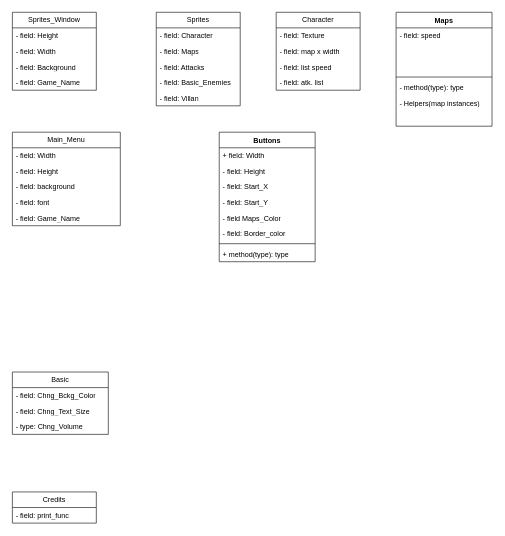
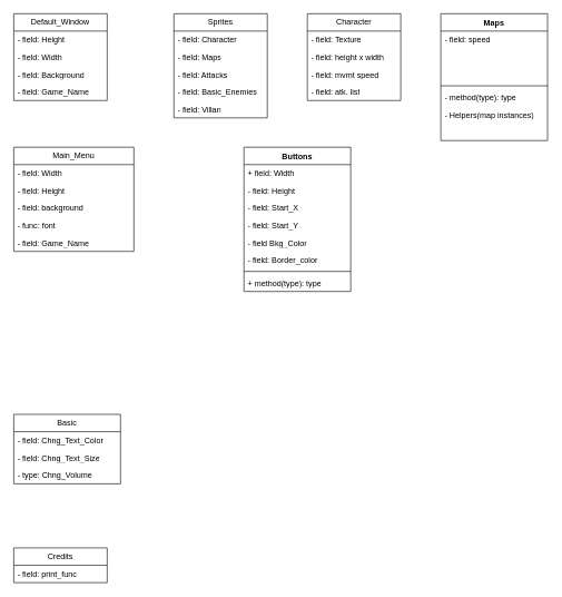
- <mxCell id="2" value="Sprites_Window" style="swimlane;fontStyle=0;childLayout=stackLayout;horizontal=1;startSize=26;fillColor=none;horizontalStack=0;resizeParent=1;resizeParentMax=0;resizeLast=0;collapsible=1;marginBottom=0;whiteSpace=wrap;html=1;" vertex="1" parent="1"><mxGeometry width="140" height="130" as="geometry" x="20" y="20" /></mxCell>
+ <mxCell id="2" value="Default_Window" style="swimlane;fontStyle=0;childLayout=stackLayout;horizontal=1;startSize=26;fillColor=none;horizontalStack=0;resizeParent=1;resizeParentMax=0;resizeLast=0;collapsible=1;marginBottom=0;whiteSpace=wrap;html=1;" vertex="1" parent="1"><mxGeometry width="140" height="130" as="geometry" x="20" y="20" /></mxCell>
- <mxCell id="15" value="- field: map x width" style="text;strokeColor=none;fillColor=none;align=left;verticalAlign=top;spacingLeft=4;spacingRight=4;overflow=hidden;rotatable=0;points=[[0,0.5],[1,0.5]];portConstraint=eastwest;whiteSpace=wrap;html=1;" vertex="1" parent="13"><mxGeometry y="52" width="140" height="26" as="geometry" /></mxCell>
+ <mxCell id="15" value="- field: height x width" style="text;strokeColor=none;fillColor=none;align=left;verticalAlign=top;spacingLeft=4;spacingRight=4;overflow=hidden;rotatable=0;points=[[0,0.5],[1,0.5]];portConstraint=eastwest;whiteSpace=wrap;html=1;" vertex="1" parent="13"><mxGeometry y="52" width="140" height="26" as="geometry" /></mxCell>
- <mxCell id="16" value="- field: list speed" style="text;strokeColor=none;fillColor=none;align=left;verticalAlign=top;spacingLeft=4;spacingRight=4;overflow=hidden;rotatable=0;points=[[0,0.5],[1,0.5]];portConstraint=eastwest;whiteSpace=wrap;html=1;" vertex="1" parent="13"><mxGeometry y="78" width="140" height="26" as="geometry" /></mxCell>
+ <mxCell id="16" value="- field: mvmt speed" style="text;strokeColor=none;fillColor=none;align=left;verticalAlign=top;spacingLeft=4;spacingRight=4;overflow=hidden;rotatable=0;points=[[0,0.5],[1,0.5]];portConstraint=eastwest;whiteSpace=wrap;html=1;" vertex="1" parent="13"><mxGeometry y="78" width="140" height="26" as="geometry" /></mxCell>
- <mxCell id="22" value="- field: font" style="text;strokeColor=none;fillColor=none;align=left;verticalAlign=top;spacingLeft=4;spacingRight=4;overflow=hidden;rotatable=0;points=[[0,0.5],[1,0.5]];portConstraint=eastwest;whiteSpace=wrap;html=1;" vertex="1" parent="18"><mxGeometry y="104" width="180" height="26" as="geometry" /></mxCell>
+ <mxCell id="22" value="- func: font" style="text;strokeColor=none;fillColor=none;align=left;verticalAlign=top;spacingLeft=4;spacingRight=4;overflow=hidden;rotatable=0;points=[[0,0.5],[1,0.5]];portConstraint=eastwest;whiteSpace=wrap;html=1;" vertex="1" parent="18"><mxGeometry y="104" width="180" height="26" as="geometry" /></mxCell>
- <mxCell id="43" value="- field Maps_Color" style="text;strokeColor=none;fillColor=none;align=left;verticalAlign=top;spacingLeft=4;spacingRight=4;overflow=hidden;rotatable=0;points=[[0,0.5],[1,0.5]];portConstraint=eastwest;whiteSpace=wrap;html=1;" vertex="1" parent="38"><mxGeometry y="130" width="160" height="26" as="geometry" /></mxCell>
+ <mxCell id="43" value="- field Bkg_Color" style="text;strokeColor=none;fillColor=none;align=left;verticalAlign=top;spacingLeft=4;spacingRight=4;overflow=hidden;rotatable=0;points=[[0,0.5],[1,0.5]];portConstraint=eastwest;whiteSpace=wrap;html=1;" vertex="1" parent="38"><mxGeometry y="130" width="160" height="26" as="geometry" /></mxCell>
- <mxCell id="25" value="- field: Chng_Bckg_Color" style="text;strokeColor=none;fillColor=none;align=left;verticalAlign=top;spacingLeft=4;spacingRight=4;overflow=hidden;rotatable=0;points=[[0,0.5],[1,0.5]];portConstraint=eastwest;whiteSpace=wrap;html=1;" vertex="1" parent="24"><mxGeometry y="26" width="160" height="26" as="geometry" /></mxCell>
+ <mxCell id="25" value="- field: Chng_Text_Color" style="text;strokeColor=none;fillColor=none;align=left;verticalAlign=top;spacingLeft=4;spacingRight=4;overflow=hidden;rotatable=0;points=[[0,0.5],[1,0.5]];portConstraint=eastwest;whiteSpace=wrap;html=1;" vertex="1" parent="24"><mxGeometry y="26" width="160" height="26" as="geometry" /></mxCell>
